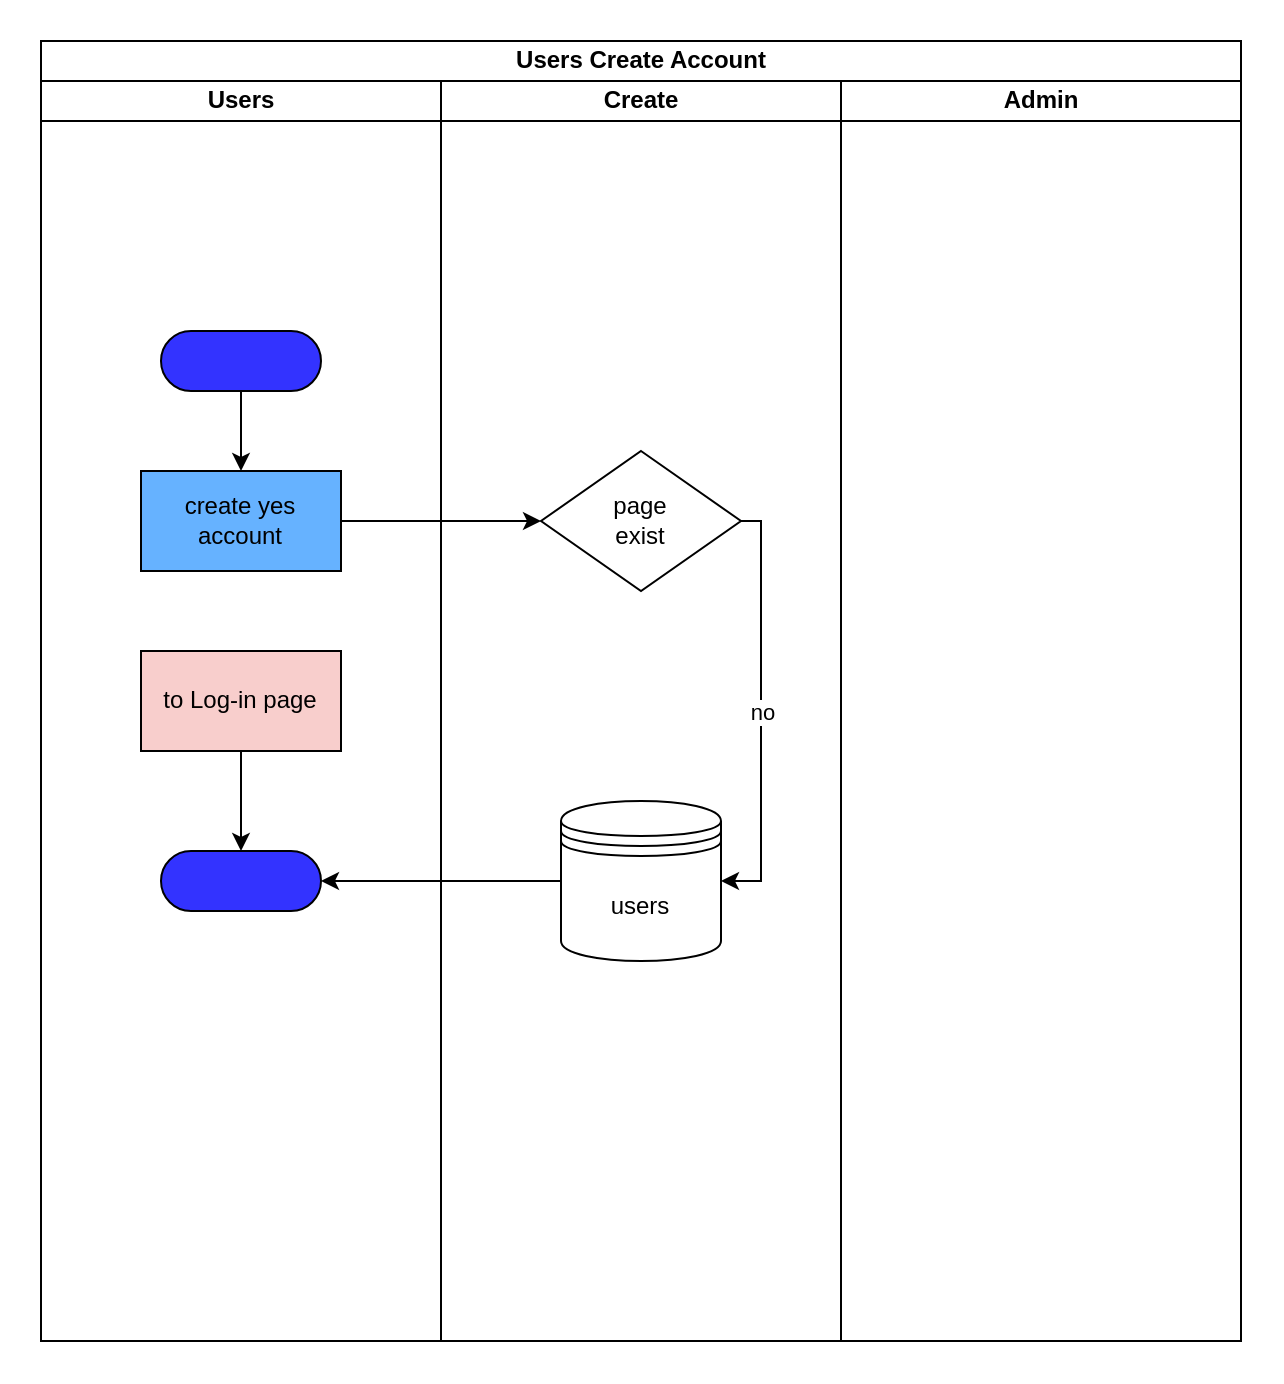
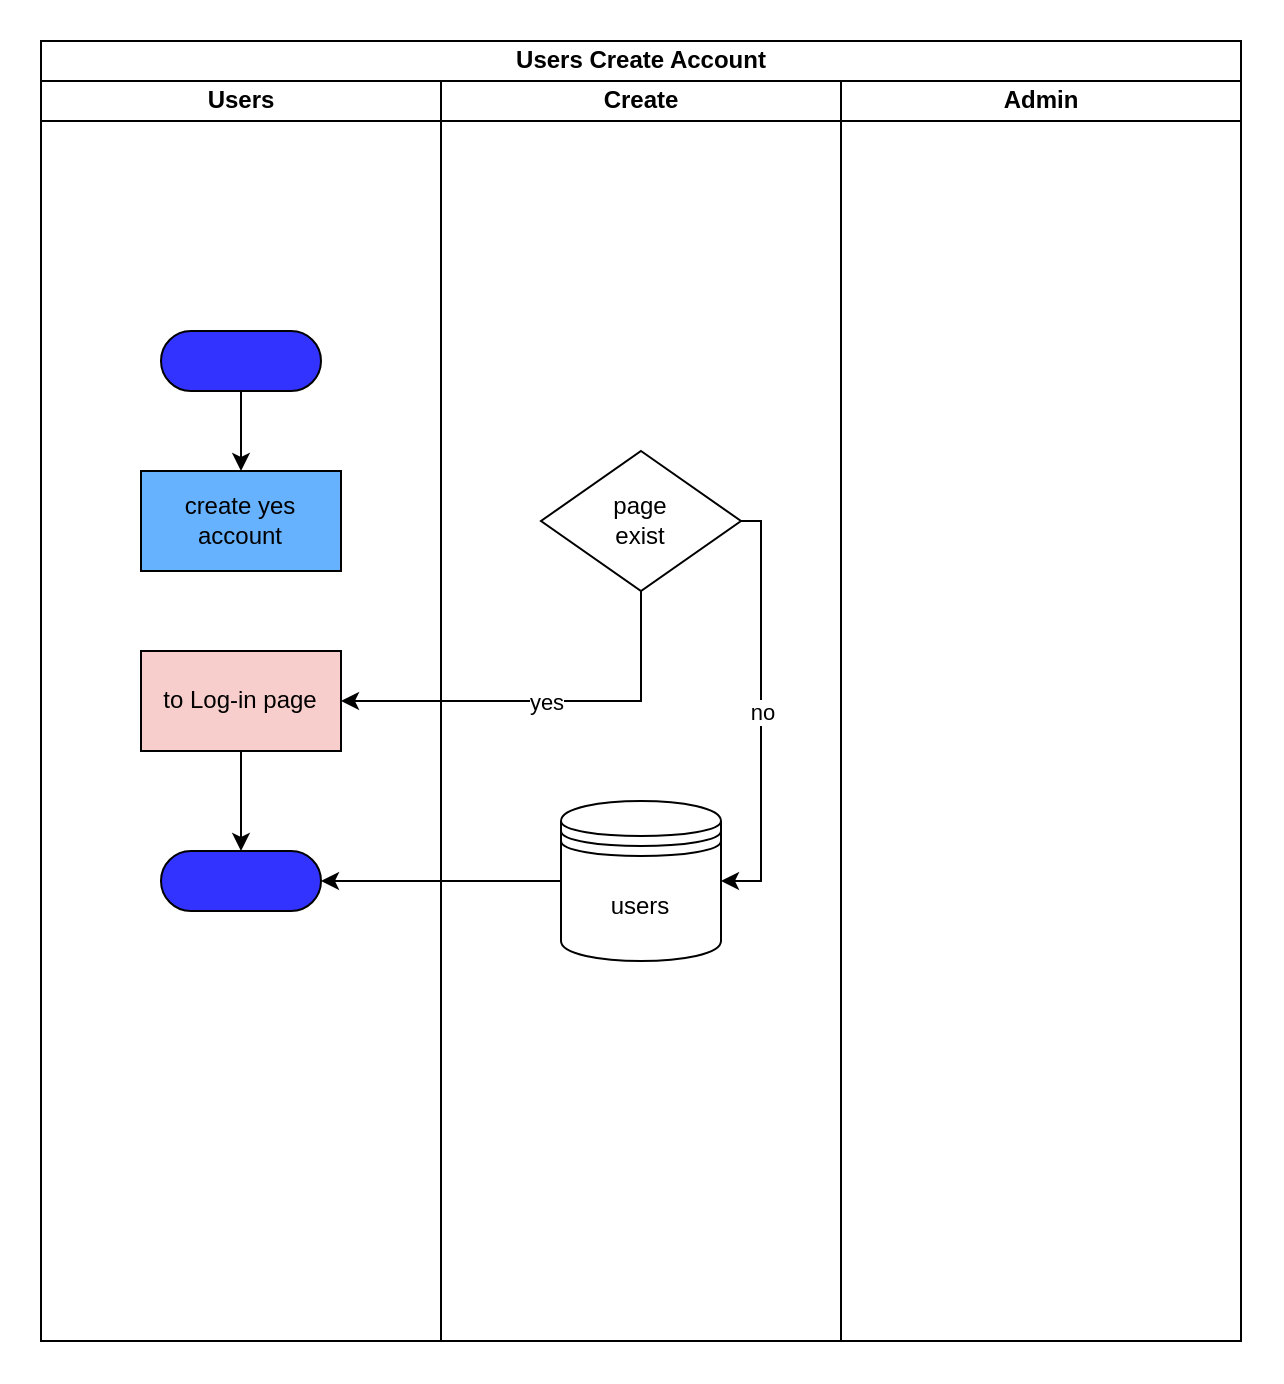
- <mxCell id="14" style="edgeStyle=orthogonalEdgeStyle;rounded=0;orthogonalLoop=1;jettySize=auto;html=1;entryX=0;entryY=0.5;entryDx=0;entryDy=0;entryPerimeter=0;" parent="5" source="7" target="12" edge="1"><mxGeometry relative="1" as="geometry" /></mxCell>
+ <mxCell id="15" style="edgeStyle=orthogonalEdgeStyle;rounded=0;orthogonalLoop=1;jettySize=auto;html=1;entryX=1;entryY=0.5;entryDx=0;entryDy=0;" parent="5" source="12" target="8" edge="1"><mxGeometry relative="1" as="geometry"><Array as="points"><mxPoint x="100" y="310" /></Array></mxGeometry></mxCell>
+ <mxCell id="16" value="yes" style="edgeLabel;html=1;align=center;verticalAlign=middle;resizable=0;points=[];" parent="15" vertex="1" connectable="0"><mxGeometry relative="1" as="geometry"><mxPoint as="offset" /></mxGeometry></mxCell>
